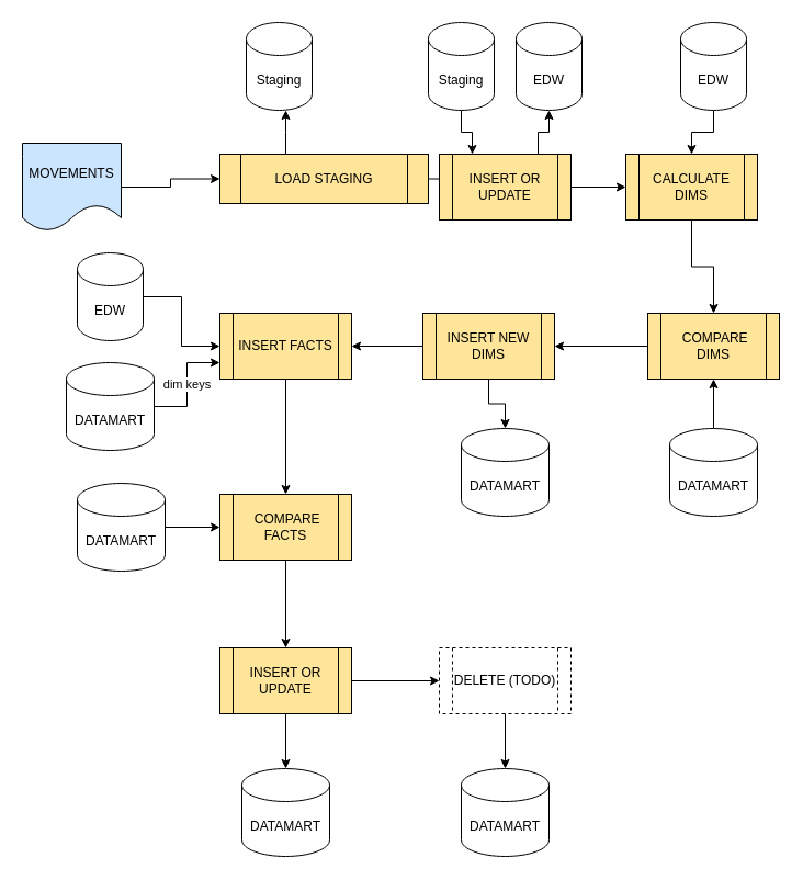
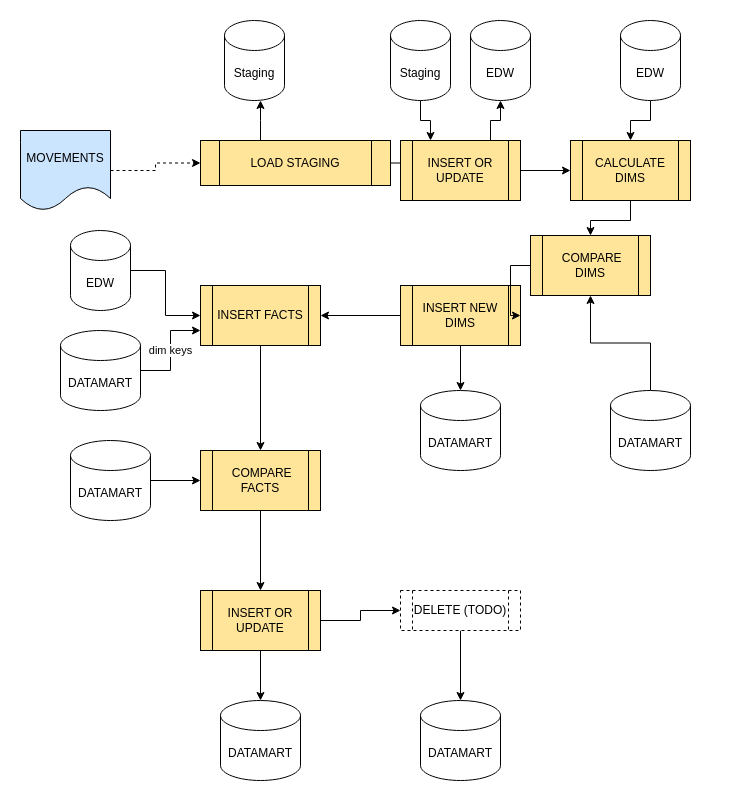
- <mxCell id="2" style="edgeStyle=orthogonalEdgeStyle;rounded=0;orthogonalLoop=1;jettySize=auto;html=1;" edge="1" parent="1" source="3" target="5"><mxGeometry relative="1" as="geometry" /></mxCell>
+ <mxCell id="2" style="edgeStyle=orthogonalEdgeStyle;rounded=0;orthogonalLoop=1;jettySize=auto;html=1;dashed=1;" edge="1" parent="1" source="3" target="5"><mxGeometry relative="1" as="geometry" /></mxCell>
- <mxCell id="14" value="INSERT NEW DIMS" style="shape=process;whiteSpace=wrap;html=1;backgroundOutline=1;fillColor=#FFE599;" vertex="1" parent="1"><mxGeometry x="385" y="285" width="120" height="60" as="geometry" /></mxCell>
+ <mxCell id="14" value="INSERT NEW DIMS" style="shape=process;whiteSpace=wrap;html=1;backgroundOutline=1;fillColor=#FFE599;" vertex="1" parent="1"><mxGeometry x="400" y="285" width="120" height="60" as="geometry" /></mxCell>
- <mxCell id="19" value="&amp;nbsp;COMPARE DIMS" style="shape=process;whiteSpace=wrap;html=1;backgroundOutline=1;fillColor=#FFE599;" vertex="1" parent="1"><mxGeometry x="590" y="285" width="120" height="60" as="geometry" /></mxCell>
+ <mxCell id="19" value="&amp;nbsp;COMPARE DIMS" style="shape=process;whiteSpace=wrap;html=1;backgroundOutline=1;fillColor=#FFE599;" vertex="1" parent="1"><mxGeometry x="530" y="235" width="120" height="60" as="geometry" /></mxCell>
- <mxCell id="21" value="DELETE (TODO)" style="shape=process;whiteSpace=wrap;html=1;backgroundOutline=1;fillColor=#FFFFFF;dashed=1;" vertex="1" parent="1"><mxGeometry x="400" y="590" width="120" height="60" as="geometry" /></mxCell>
+ <mxCell id="21" value="DELETE (TODO)" style="shape=process;whiteSpace=wrap;html=1;backgroundOutline=1;fillColor=#FFFFFF;dashed=1;" vertex="1" parent="1"><mxGeometry x="400" y="590" width="120" height="40" as="geometry" /></mxCell>
